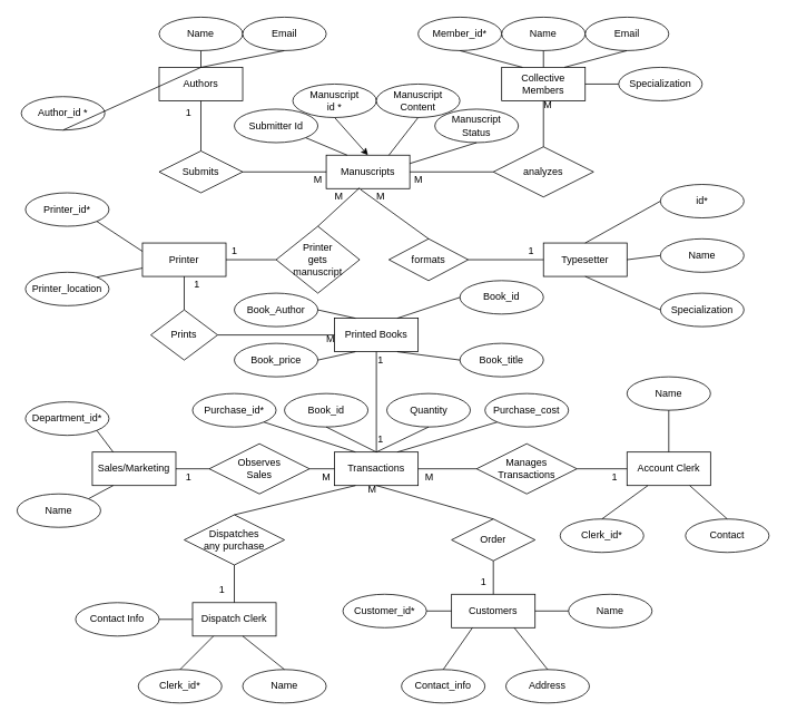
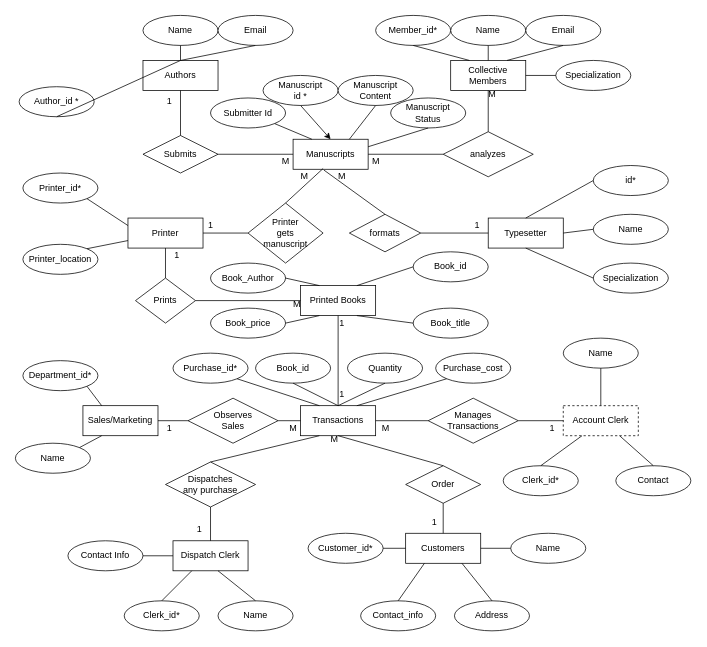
- <mxCell id="9" value="Account Clerk" style="whiteSpace=wrap;html=1;align=center;" parent="1" vertex="1"><mxGeometry x="750" y="540" width="100" height="40" as="geometry" /></mxCell>
+ <mxCell id="9" value="Account Clerk" style="whiteSpace=wrap;html=1;align=center;dashed=1;" parent="1" vertex="1"><mxGeometry x="750" y="540" width="100" height="40" as="geometry" /></mxCell>
